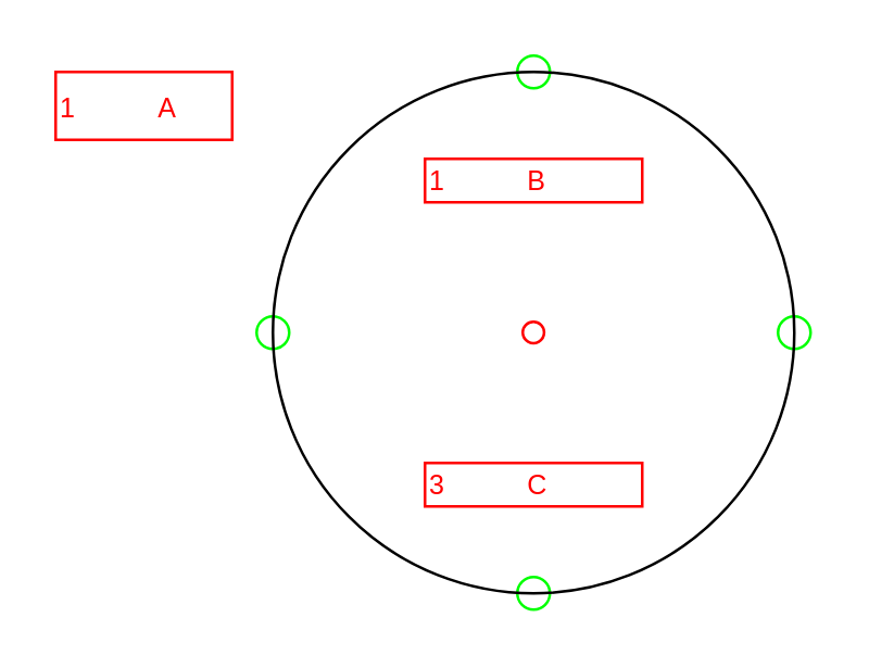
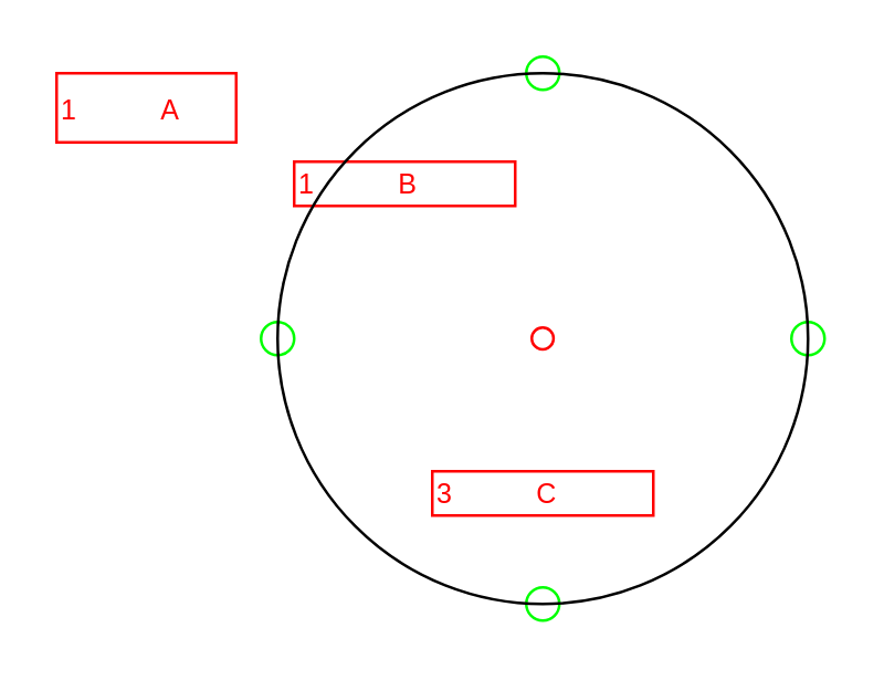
- <mxCell id="8" value="1&amp;nbsp; &amp;nbsp; &amp;nbsp; &amp;nbsp; &amp;nbsp; &amp;nbsp;B" style="rounded=0;whiteSpace=wrap;html=1;fillColor=none;strokeColor=#FF0000;fontColor=#FF0000;fontSize=10;align=left;noLabel=0;" parent="6" vertex="1"><mxGeometry x="156" y="58" width="80" height="16" as="geometry" /></mxCell>
+ <mxCell id="8" value="1&amp;nbsp; &amp;nbsp; &amp;nbsp; &amp;nbsp; &amp;nbsp; &amp;nbsp;B" style="rounded=0;whiteSpace=wrap;html=1;fillColor=none;strokeColor=#FF0000;fontColor=#FF0000;fontSize=10;align=left;noLabel=0;" parent="6" vertex="1"><mxGeometry x="106" y="58" width="80" height="16" as="geometry" /></mxCell>
